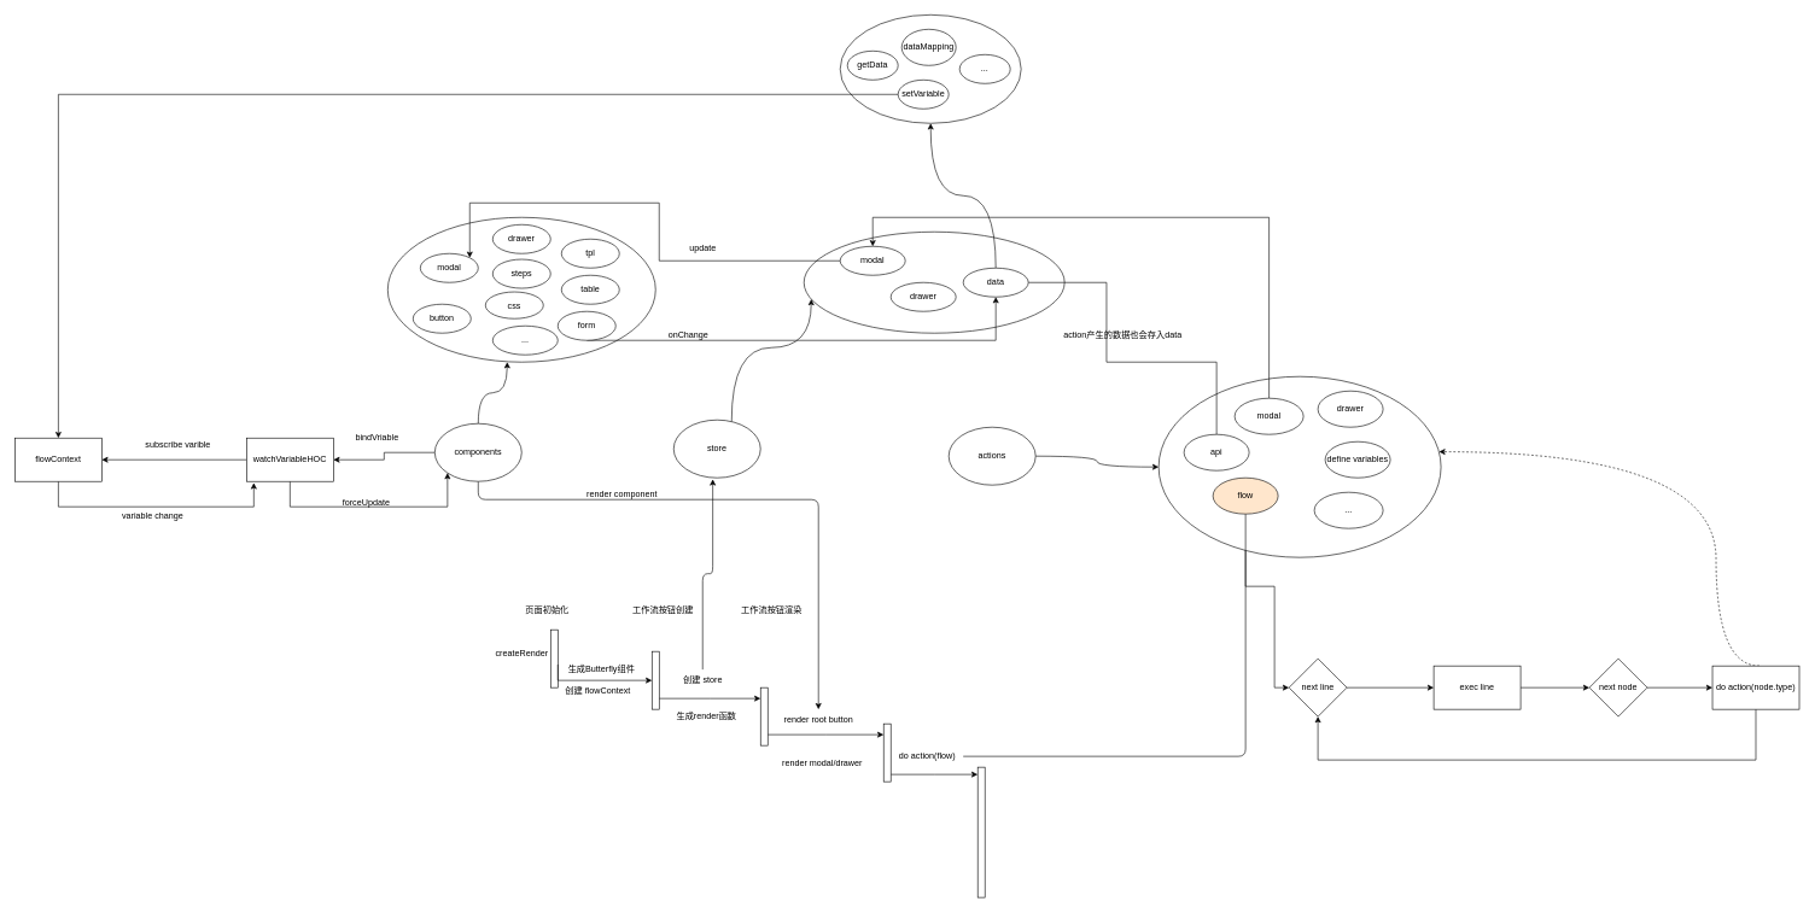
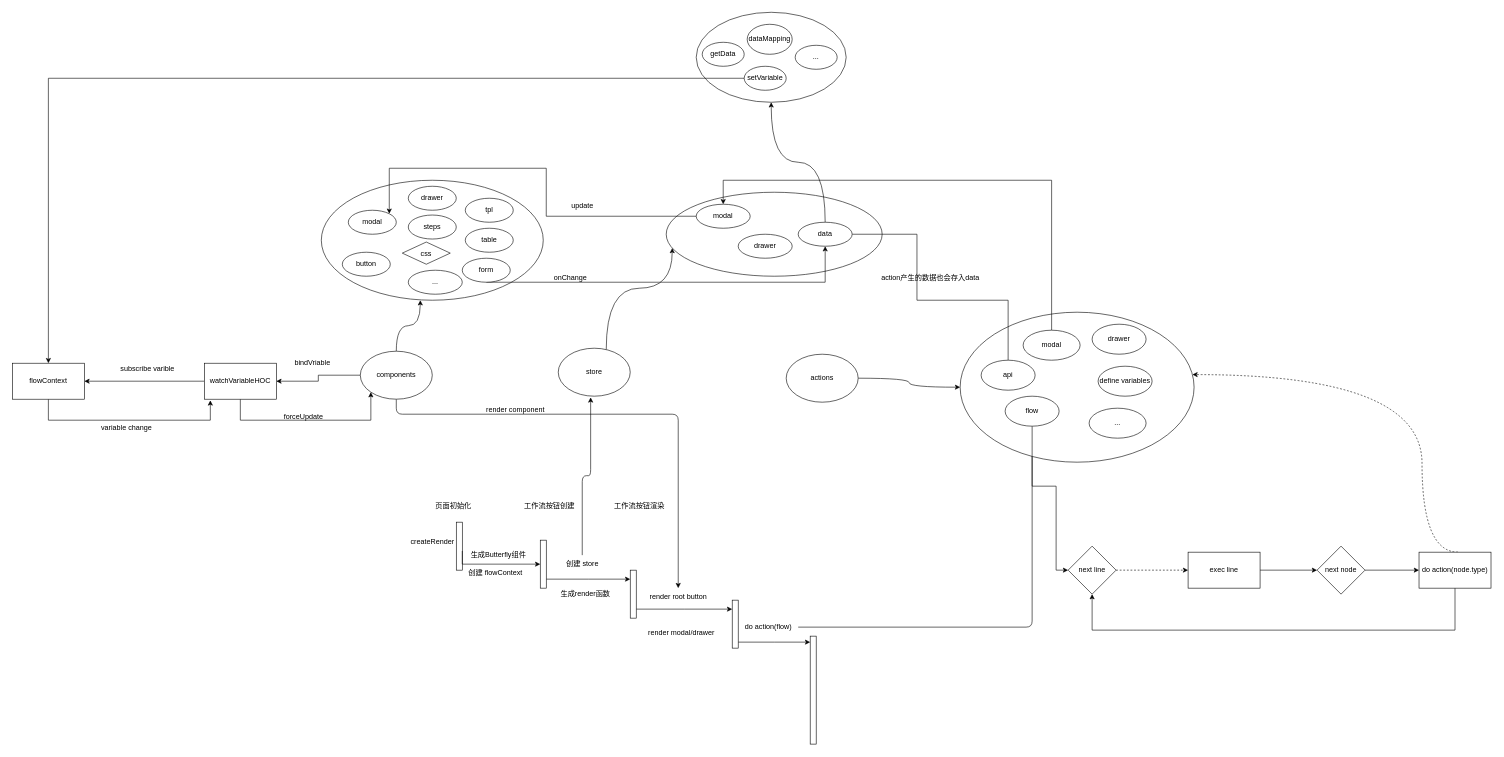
- <mxCell id="83" value="css" style="ellipse;whiteSpace=wrap;html=1;" parent="1" vertex="1"><mxGeometry x="670" y="403" width="80" height="37" as="geometry" /></mxCell>
+ <mxCell id="83" value="css" style="rhombus;whiteSpace=wrap;html=1;" parent="1" vertex="1"><mxGeometry x="670" y="403" width="80" height="37" as="geometry" /></mxCell>
- <mxCell id="35" value="flow" style="ellipse;whiteSpace=wrap;html=1;fillColor=#ffe6cc;" parent="1" vertex="1"><mxGeometry x="1675" y="660" width="90" height="50" as="geometry" /></mxCell>
+ <mxCell id="35" value="flow" style="ellipse;whiteSpace=wrap;html=1;" parent="1" vertex="1"><mxGeometry x="1675" y="660" width="90" height="50" as="geometry" /></mxCell>
- <mxCell id="45" style="edgeStyle=orthogonalEdgeStyle;rounded=0;orthogonalLoop=1;jettySize=auto;html=1;" parent="1" source="46" target="44" edge="1"><mxGeometry relative="1" as="geometry" /></mxCell>
+ <mxCell id="45" style="edgeStyle=orthogonalEdgeStyle;rounded=0;orthogonalLoop=1;jettySize=auto;html=1;dashed=1;" parent="1" source="46" target="44" edge="1"><mxGeometry relative="1" as="geometry" /></mxCell>
